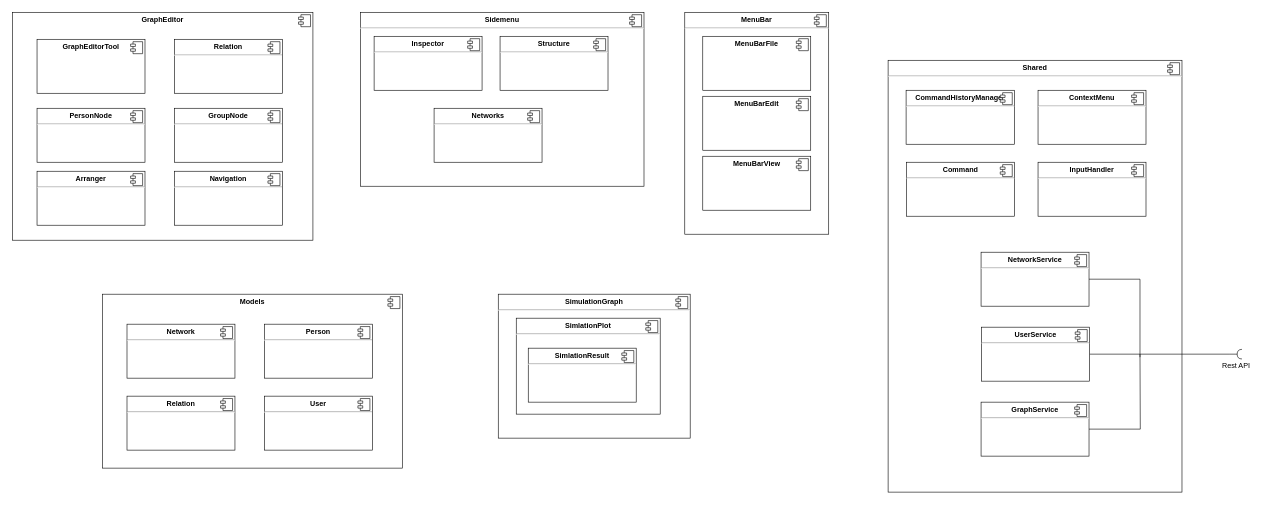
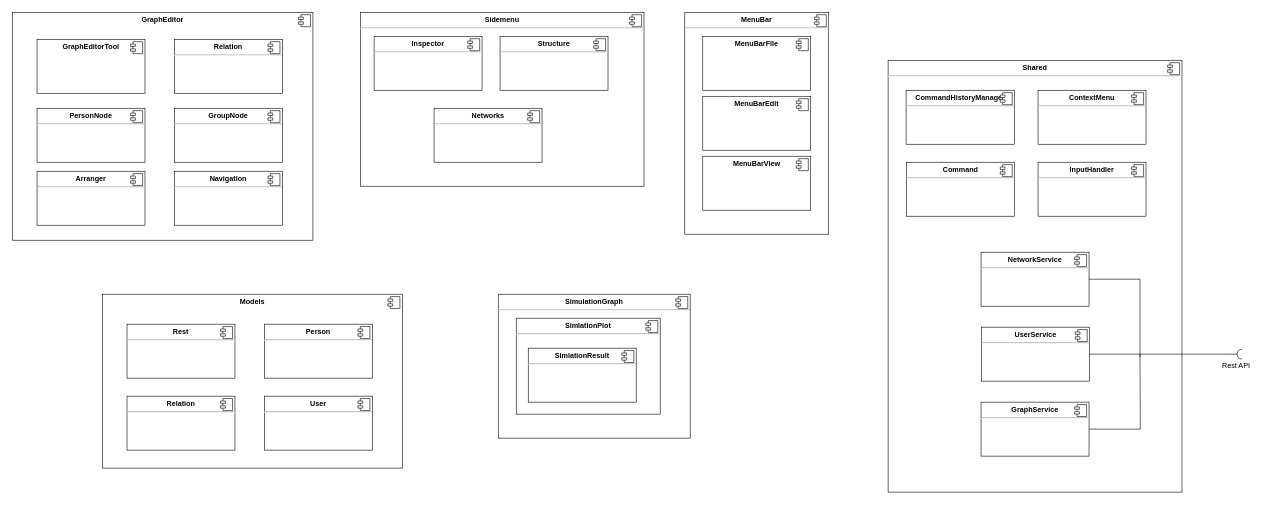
- <mxCell id="26" value="&lt;p style=&quot;margin: 0px ; margin-top: 6px ; text-align: center&quot;&gt;&lt;b&gt;Network&lt;/b&gt;&lt;/p&gt;&lt;hr&gt;&lt;p style=&quot;margin: 0px ; margin-left: 8px&quot;&gt;&lt;br&gt;&lt;/p&gt;" style="align=left;overflow=fill;html=1;dropTarget=0;" parent="1" vertex="1"><mxGeometry x="211" y="540" width="180" height="90" as="geometry" /></mxCell>
+ <mxCell id="26" value="&lt;p style=&quot;margin: 0px ; margin-top: 6px ; text-align: center&quot;&gt;&lt;b&gt;Rest&lt;/b&gt;&lt;/p&gt;&lt;hr&gt;&lt;p style=&quot;margin: 0px ; margin-left: 8px&quot;&gt;&lt;br&gt;&lt;/p&gt;" style="align=left;overflow=fill;html=1;dropTarget=0;" parent="1" vertex="1"><mxGeometry x="211" y="540" width="180" height="90" as="geometry" /></mxCell>
